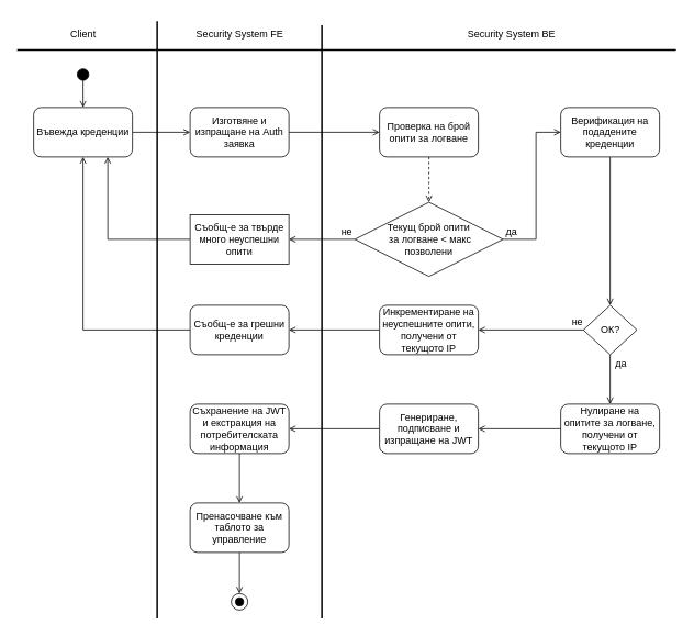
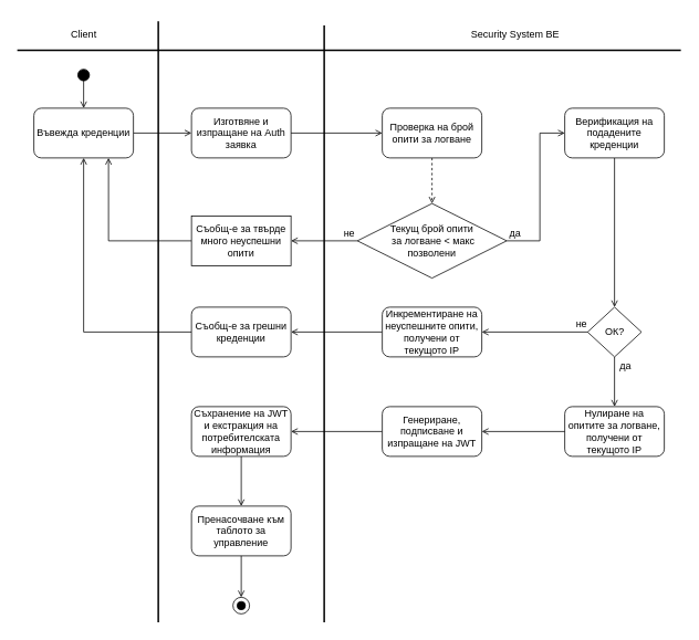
- <mxCell id="37" value="Security System FE" style="text;html=1;align=center;verticalAlign=bottom;resizable=0;points=[];autosize=1;strokeColor=none;fillColor=none;" vertex="1" parent="1"><mxGeometry x="225" y="20" width="130" height="30" as="geometry" /></mxCell>
